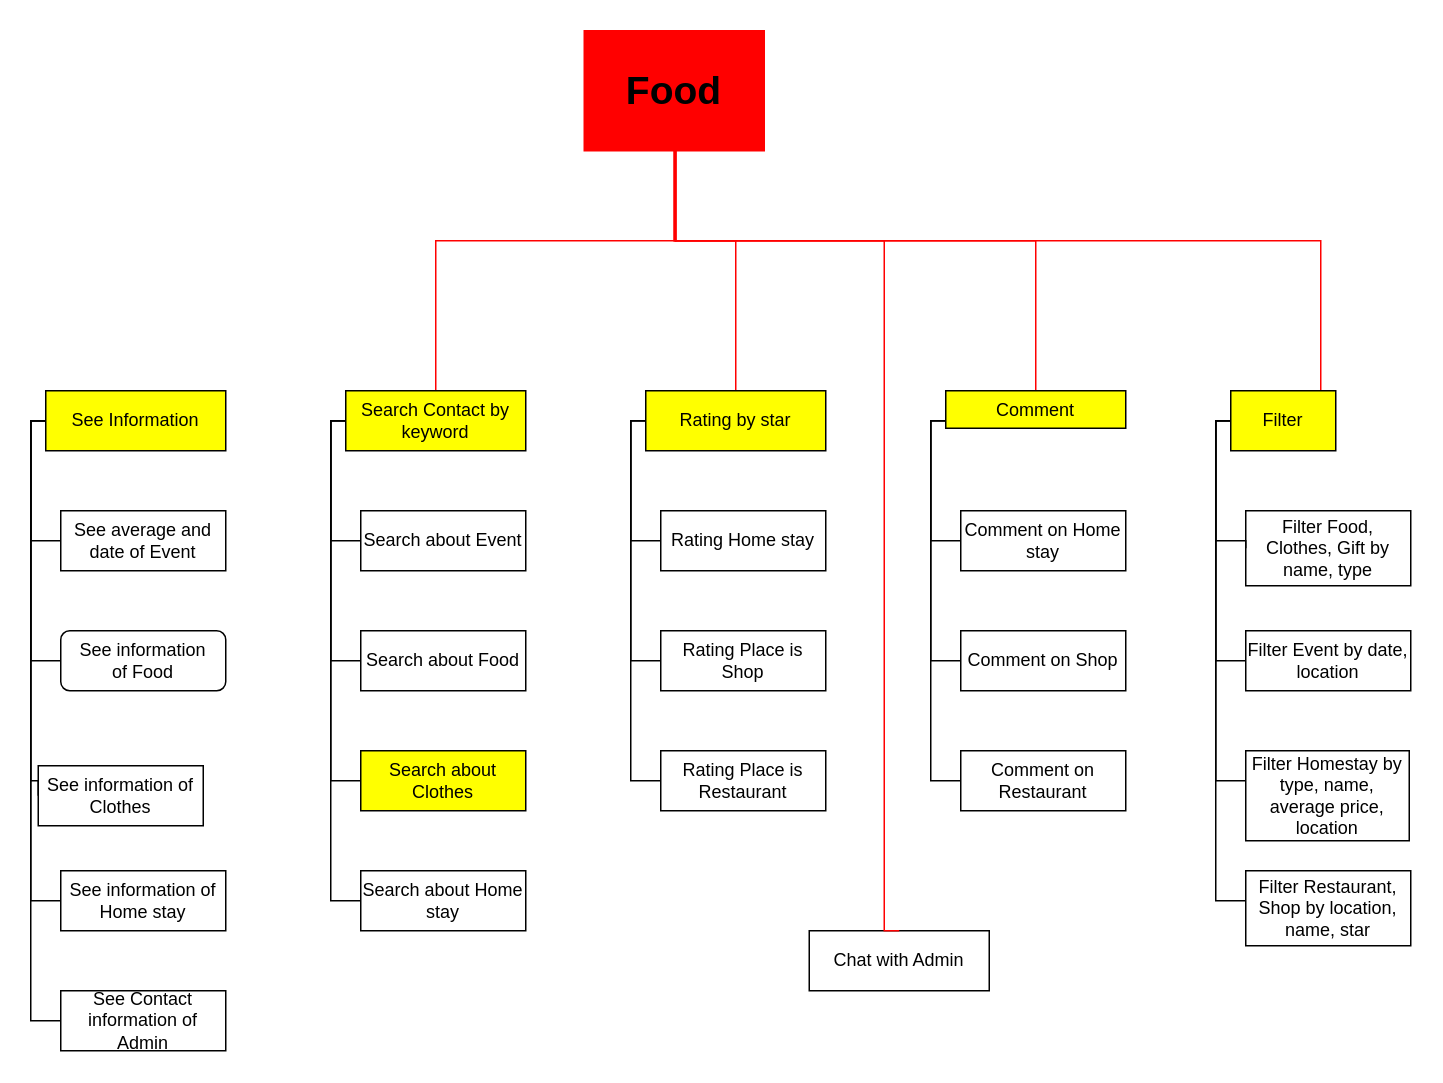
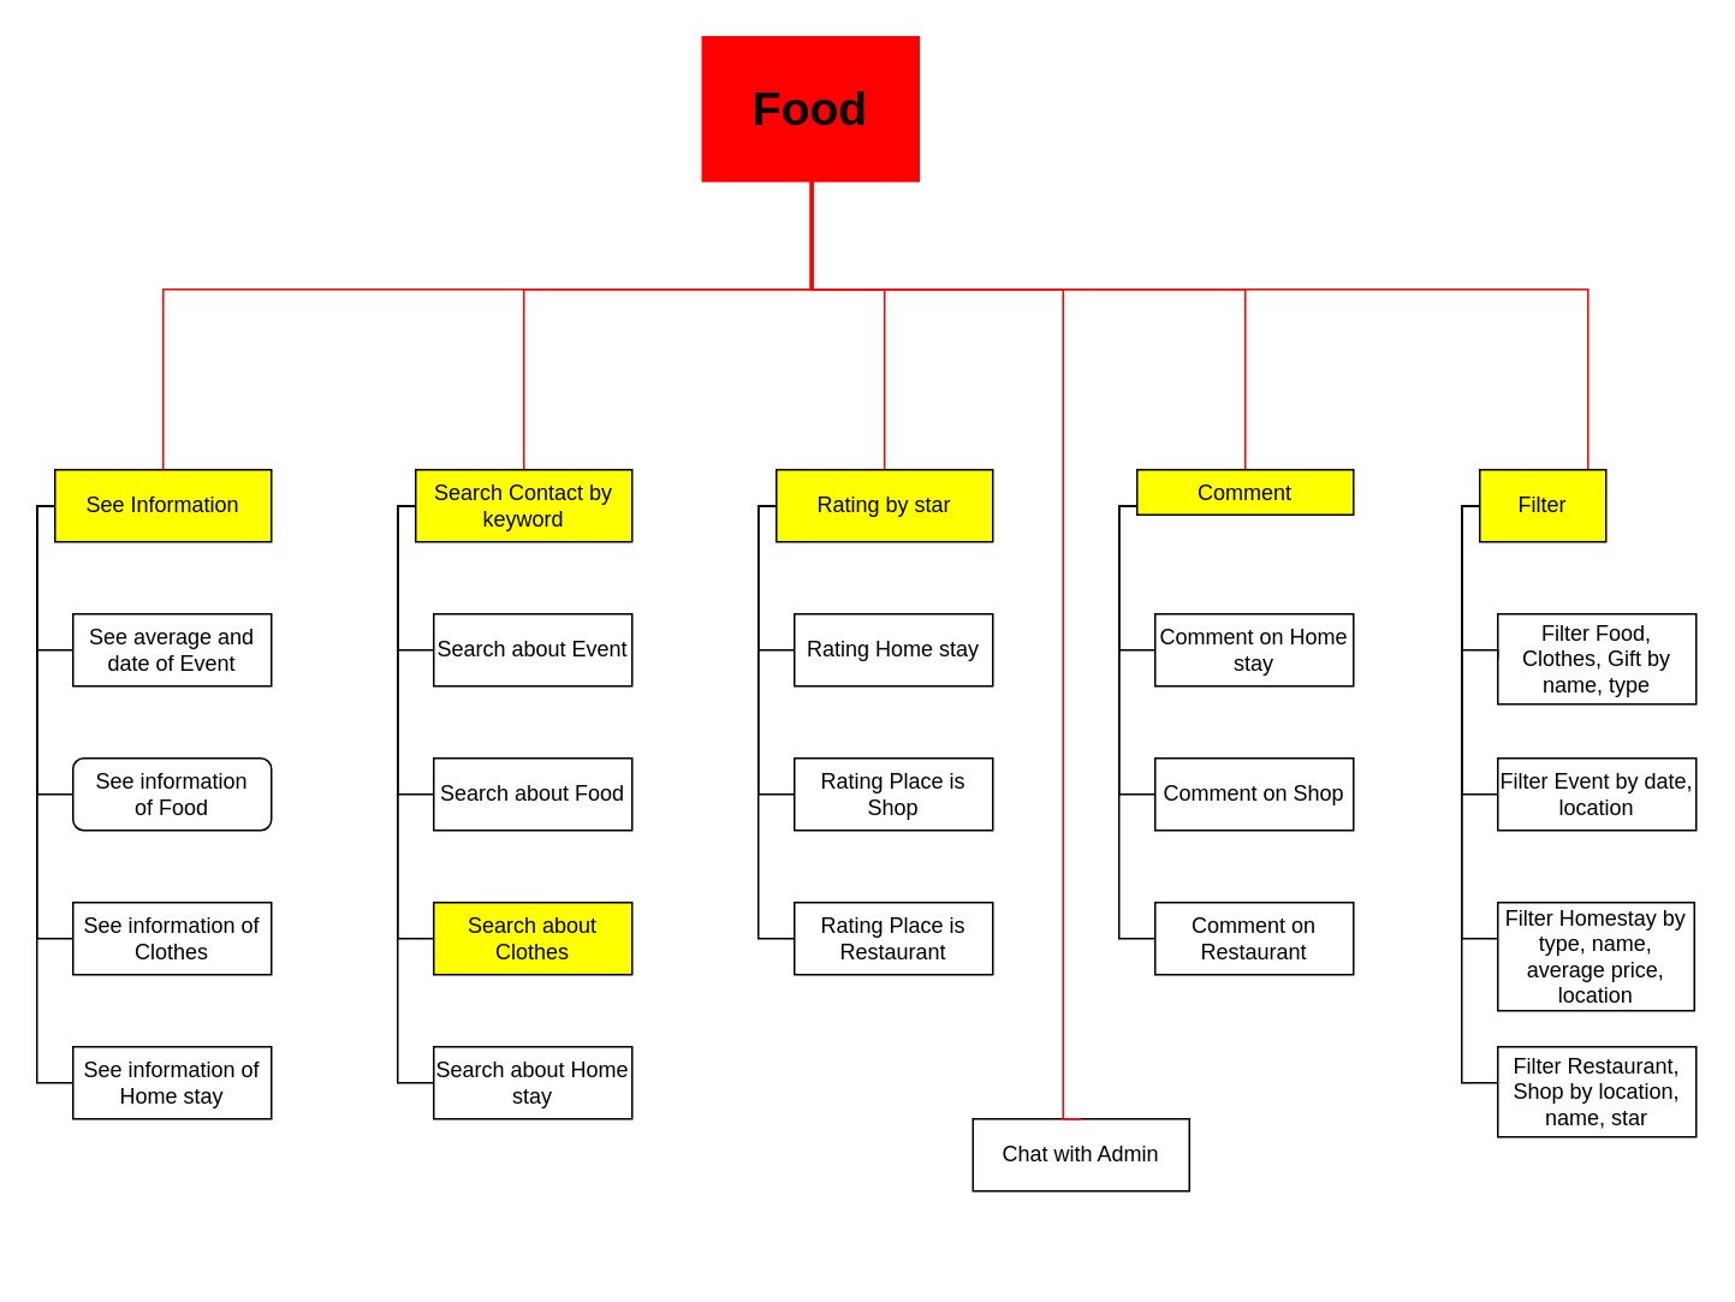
+ <mxCell id="9" style="edgeStyle=orthogonalEdgeStyle;rounded=0;orthogonalLoop=1;jettySize=auto;html=1;endArrow=none;endFill=0;strokeColor=#FF0000;endSize=6;jumpSize=6;" parent="1" source="14" target="8" edge="1"><mxGeometry relative="1" as="geometry"><Array as="points"><mxPoint x="450" y="160" /><mxPoint x="90" y="160" /></Array></mxGeometry></mxCell>
- <mxCell id="16" value="See information of Clothes" style="rounded=0;whiteSpace=wrap;html=1;" parent="1" vertex="1"><mxGeometry x="25" y="510" width="110" height="40" as="geometry" /></mxCell>
+ <mxCell id="16" value="See information of Clothes" style="rounded=0;whiteSpace=wrap;html=1;" parent="1" vertex="1"><mxGeometry x="40" y="500" width="110" height="40" as="geometry" /></mxCell>
- <mxCell id="7" style="edgeStyle=orthogonalEdgeStyle;rounded=0;orthogonalLoop=1;jettySize=auto;html=1;entryX=0;entryY=0.5;entryDx=0;entryDy=0;endArrow=none;endFill=0;" parent="1" source="8" target="50" edge="1"><mxGeometry relative="1" as="geometry"><Array as="points"><mxPoint x="20" y="280" /><mxPoint x="20" y="680" /></Array></mxGeometry></mxCell>
- <mxCell id="50" value="See Contact information of Admin" style="rounded=0;whiteSpace=wrap;html=1;" parent="1" vertex="1"><mxGeometry x="40" y="660" width="110" height="40" as="geometry" /></mxCell>
